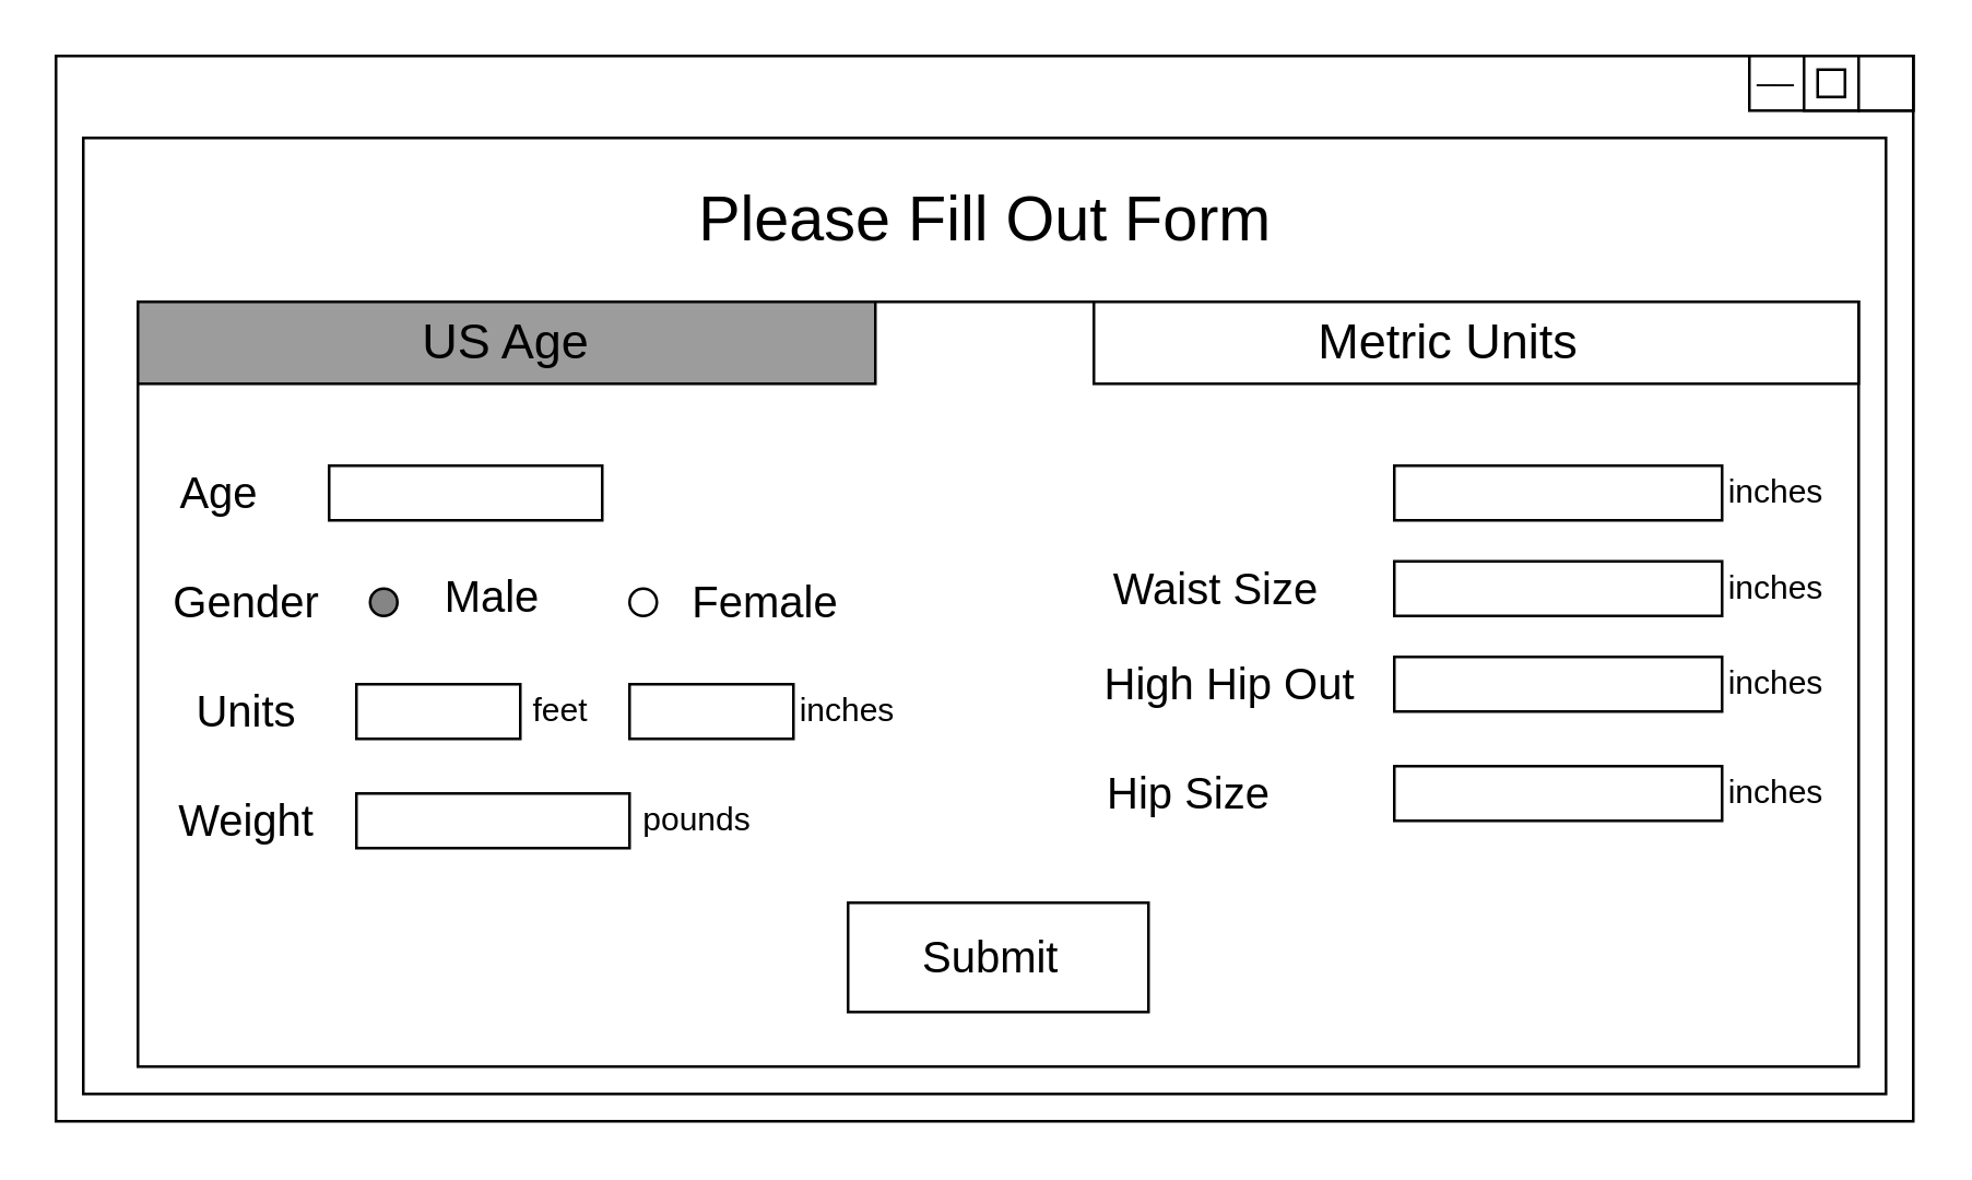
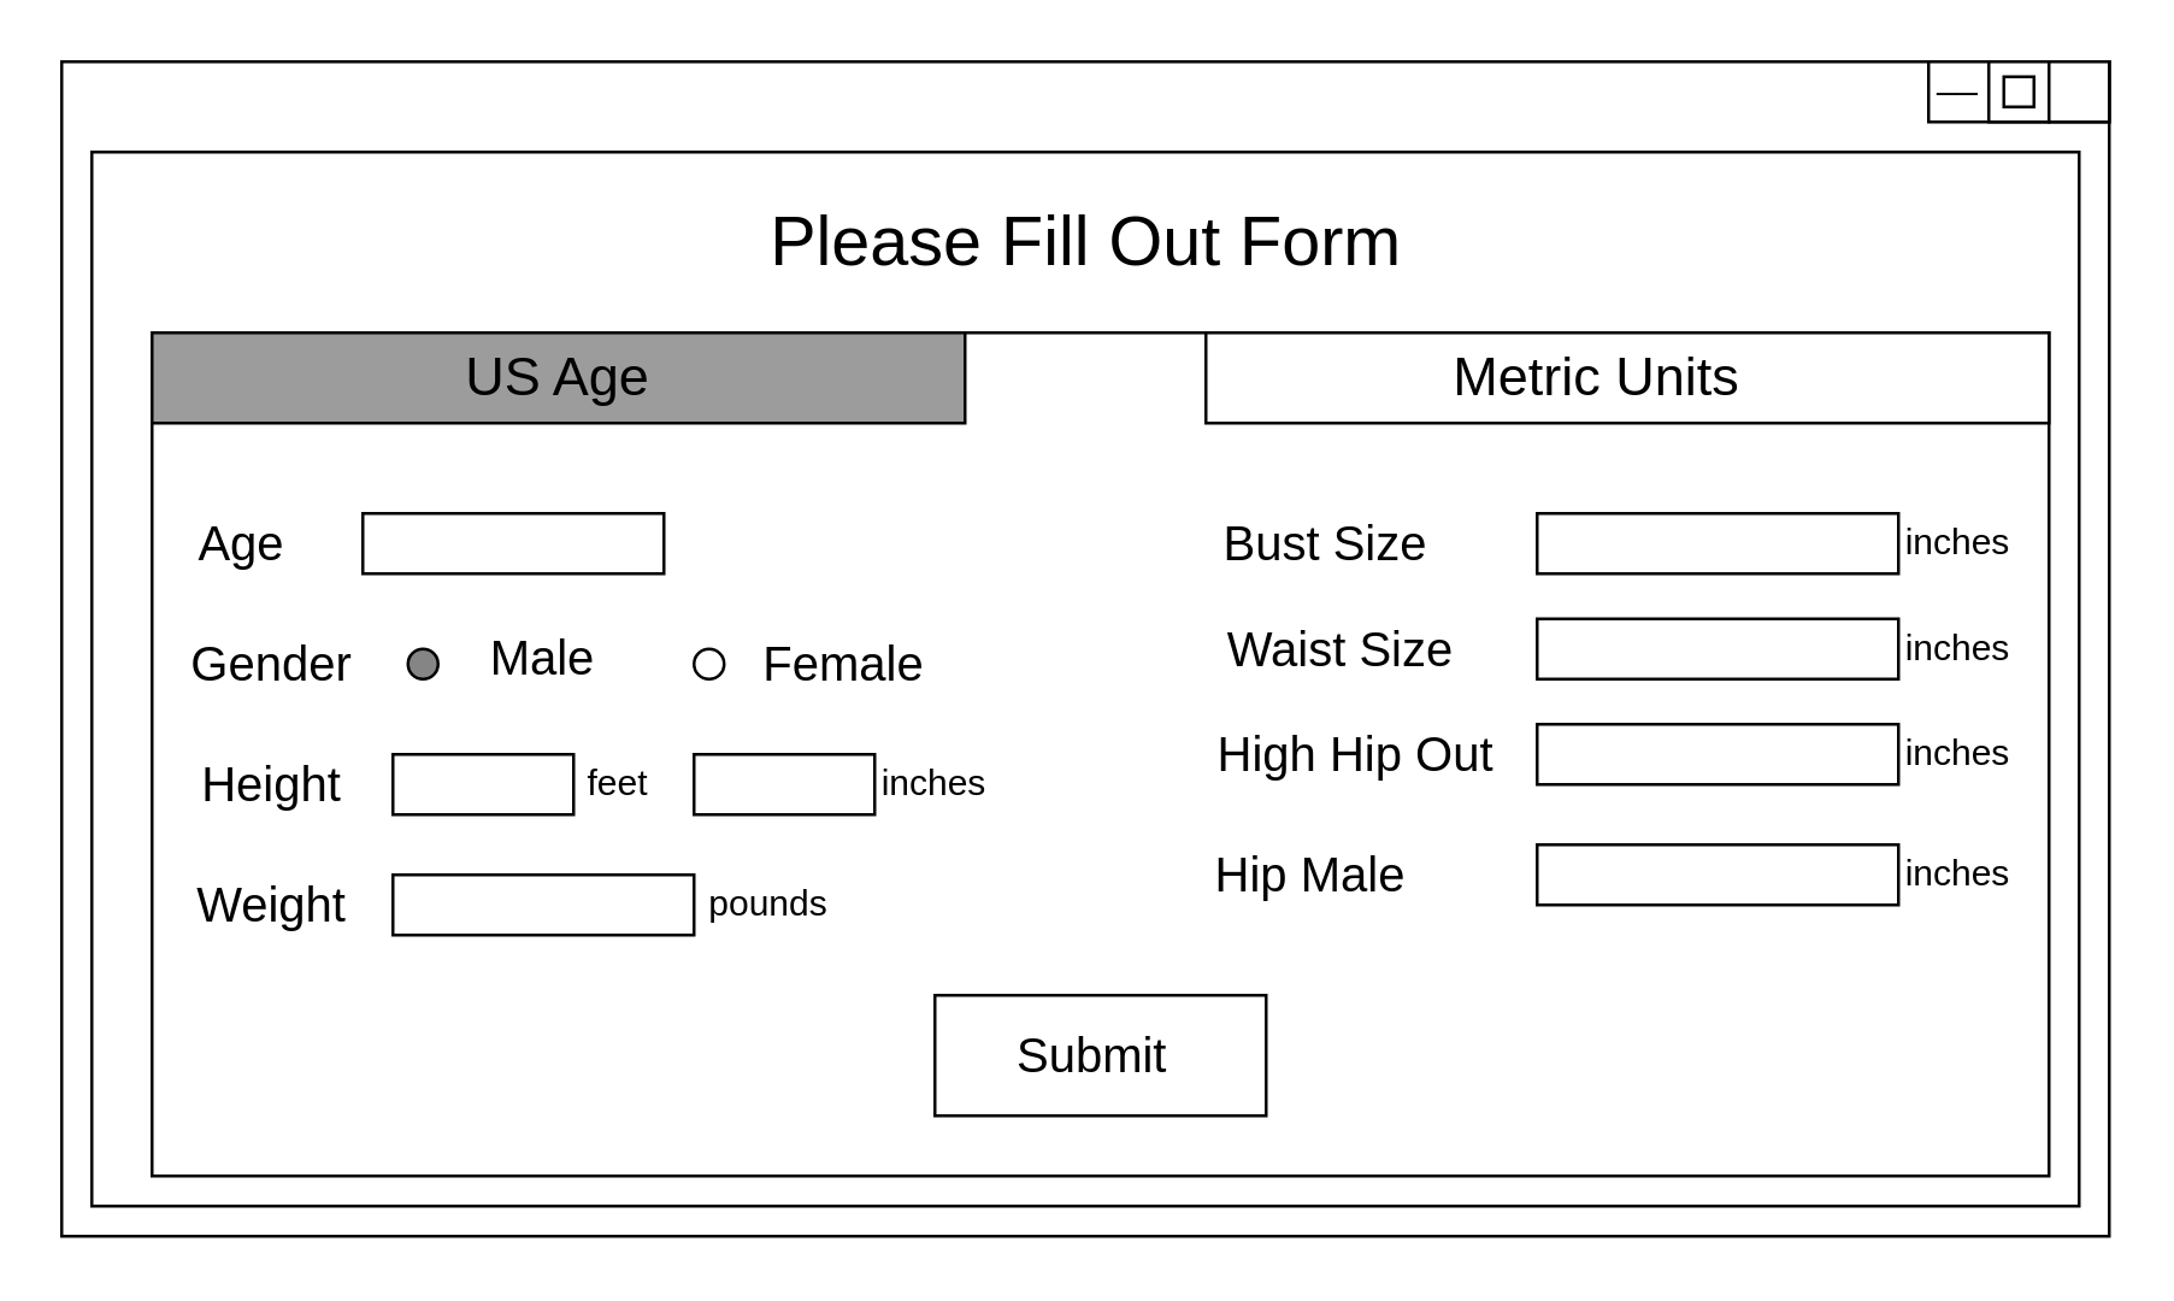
+ <mxCell id="34" value="&lt;font style=&quot;font-size: 16px&quot;&gt;Bust Size&lt;/font&gt;" style="text;html=1;strokeColor=none;fillColor=none;align=center;verticalAlign=middle;whiteSpace=wrap;rounded=0;" parent="1" vertex="1"><mxGeometry x="400" y="170" width="80" height="20" as="geometry" /></mxCell>
- <mxCell id="18" value="&lt;font style=&quot;font-size: 16px&quot;&gt;Units&lt;/font&gt;" style="text;html=1;strokeColor=none;fillColor=none;align=center;verticalAlign=middle;whiteSpace=wrap;rounded=0;" parent="1" vertex="1"><mxGeometry x="70" y="250" width="40" height="20" as="geometry" /></mxCell>
+ <mxCell id="18" value="&lt;font style=&quot;font-size: 16px&quot;&gt;Height&lt;/font&gt;" style="text;html=1;strokeColor=none;fillColor=none;align=center;verticalAlign=middle;whiteSpace=wrap;rounded=0;" parent="1" vertex="1"><mxGeometry x="70" y="250" width="40" height="20" as="geometry" /></mxCell>
- <mxCell id="40" value="&lt;font style=&quot;font-size: 16px&quot;&gt;Hip Size&lt;/font&gt;" style="text;html=1;strokeColor=none;fillColor=none;align=center;verticalAlign=middle;whiteSpace=wrap;rounded=0;" parent="1" vertex="1"><mxGeometry x="400" y="280" width="70" height="20" as="geometry" /></mxCell>
+ <mxCell id="40" value="&lt;font style=&quot;font-size: 16px&quot;&gt;Hip Male&lt;/font&gt;" style="text;html=1;strokeColor=none;fillColor=none;align=center;verticalAlign=middle;whiteSpace=wrap;rounded=0;" parent="1" vertex="1"><mxGeometry x="400" y="280" width="70" height="20" as="geometry" /></mxCell>
